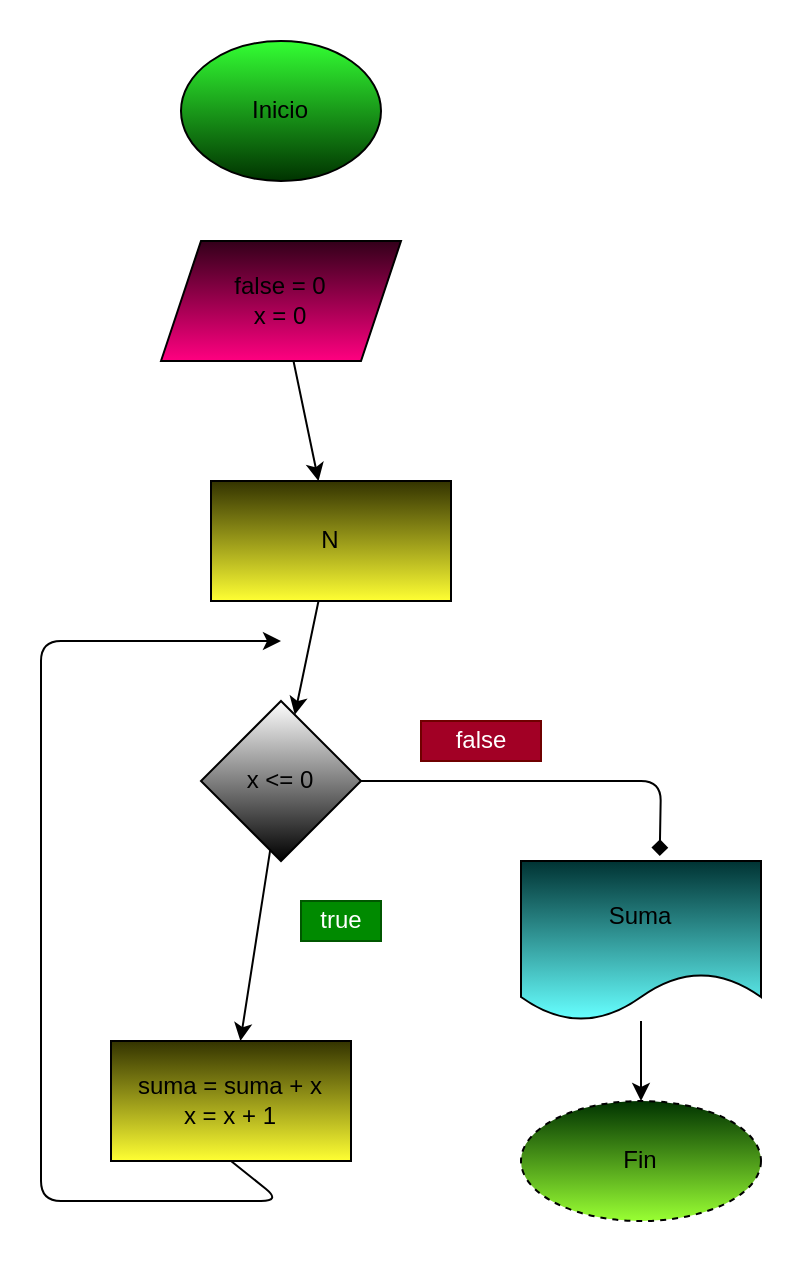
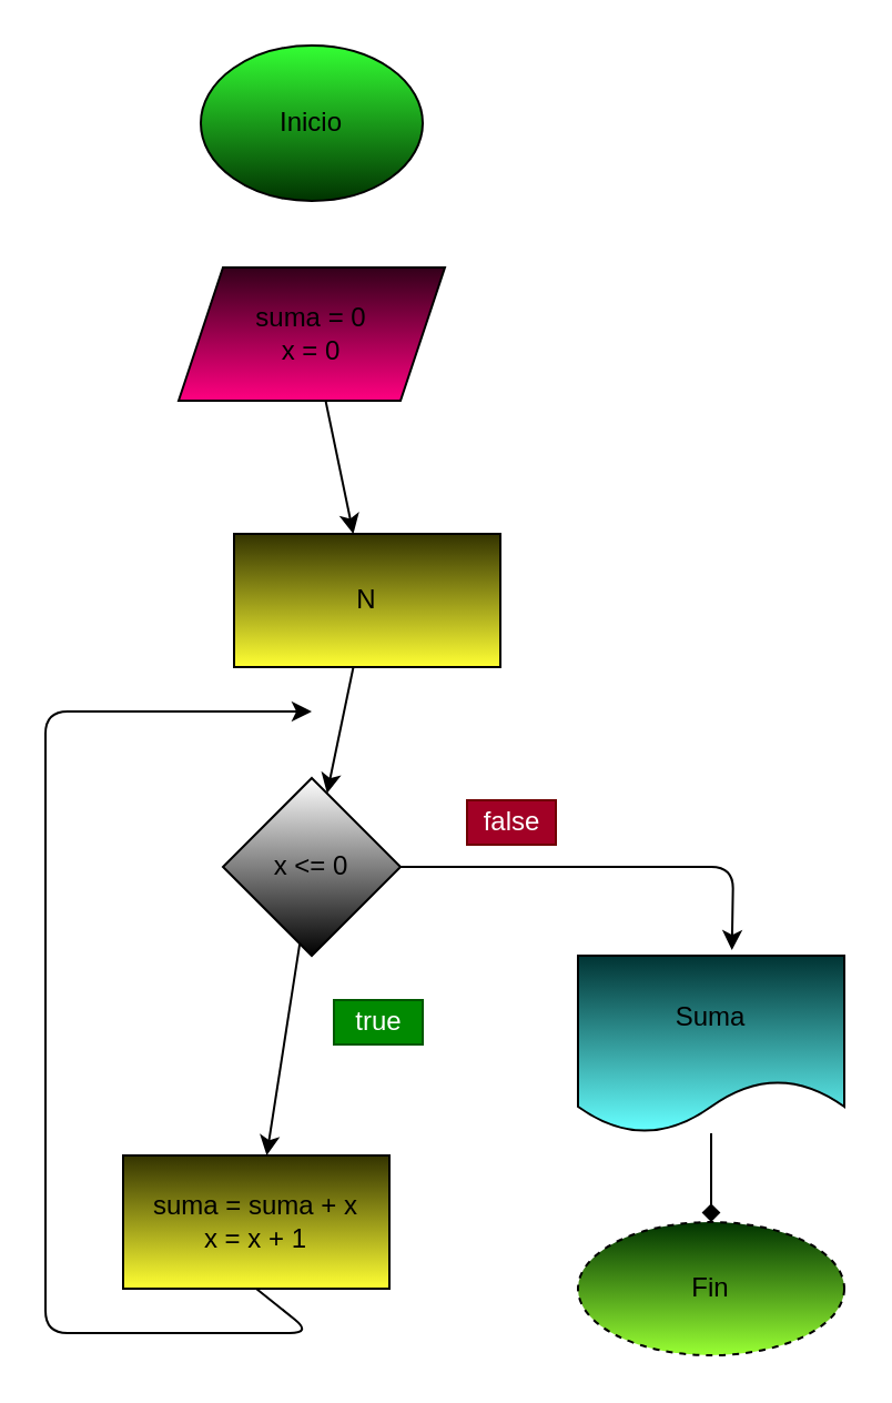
- <mxCell id="4" value="false = 0&lt;br&gt;x = 0" style="shape=parallelogram;perimeter=parallelogramPerimeter;whiteSpace=wrap;html=1;fixedSize=1;fillColor=#33001A;gradientColor=#FF0080;" vertex="1" parent="1"><mxGeometry x="80" y="120" width="120" height="60" as="geometry" /></mxCell>
+ <mxCell id="4" value="suma = 0&lt;br&gt;x = 0" style="shape=parallelogram;perimeter=parallelogramPerimeter;whiteSpace=wrap;html=1;fixedSize=1;fillColor=#33001A;gradientColor=#FF0080;" vertex="1" parent="1"><mxGeometry x="80" y="120" width="120" height="60" as="geometry" /></mxCell>
- <mxCell id="15" value="false" style="text;html=1;align=center;verticalAlign=middle;resizable=0;points=[];autosize=1;strokeColor=#6F0000;fillColor=#a20025;fontColor=#ffffff;" vertex="1" parent="1"><mxGeometry x="210" y="360" width="60" height="20" as="geometry" /></mxCell>
+ <mxCell id="15" value="false" style="text;html=1;align=center;verticalAlign=middle;resizable=0;points=[];autosize=1;strokeColor=#6F0000;fillColor=#a20025;fontColor=#ffffff;" vertex="1" parent="1"><mxGeometry x="210" y="360" width="40" height="20" as="geometry" /></mxCell>
- <mxCell id="8" value="" style="edgeStyle=none;html=1;entryX=0.578;entryY=-0.031;entryDx=0;entryDy=0;entryPerimeter=0;endArrow=diamond;" edge="1" parent="1" source="9" target="12"><mxGeometry relative="1" as="geometry"><Array as="points"><mxPoint x="330" y="390" /></Array></mxGeometry></mxCell>
+ <mxCell id="8" value="" style="edgeStyle=none;html=1;entryX=0.578;entryY=-0.031;entryDx=0;entryDy=0;entryPerimeter=0;" edge="1" parent="1" source="9" target="12"><mxGeometry relative="1" as="geometry"><Array as="points"><mxPoint x="330" y="390" /></Array></mxGeometry></mxCell>
- <mxCell id="11" value="" style="edgeStyle=none;html=1;" edge="1" parent="1" source="12" target="13"><mxGeometry relative="1" as="geometry" /></mxCell>
+ <mxCell id="11" value="" style="edgeStyle=none;html=1;endArrow=diamond;" edge="1" parent="1" source="12" target="13"><mxGeometry relative="1" as="geometry" /></mxCell>
